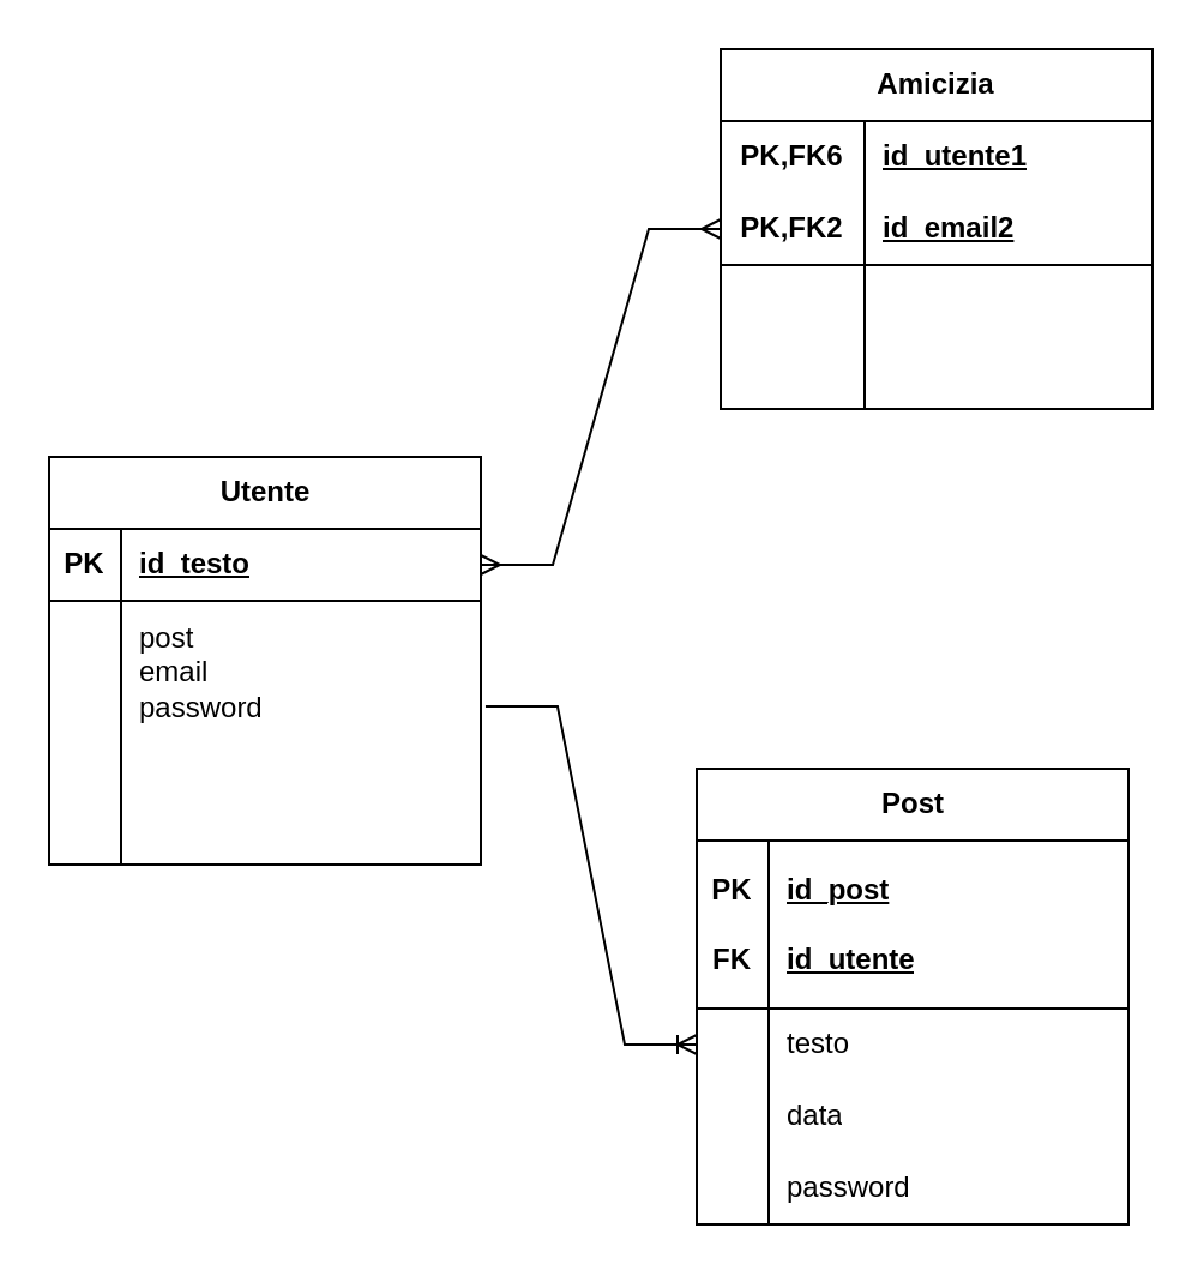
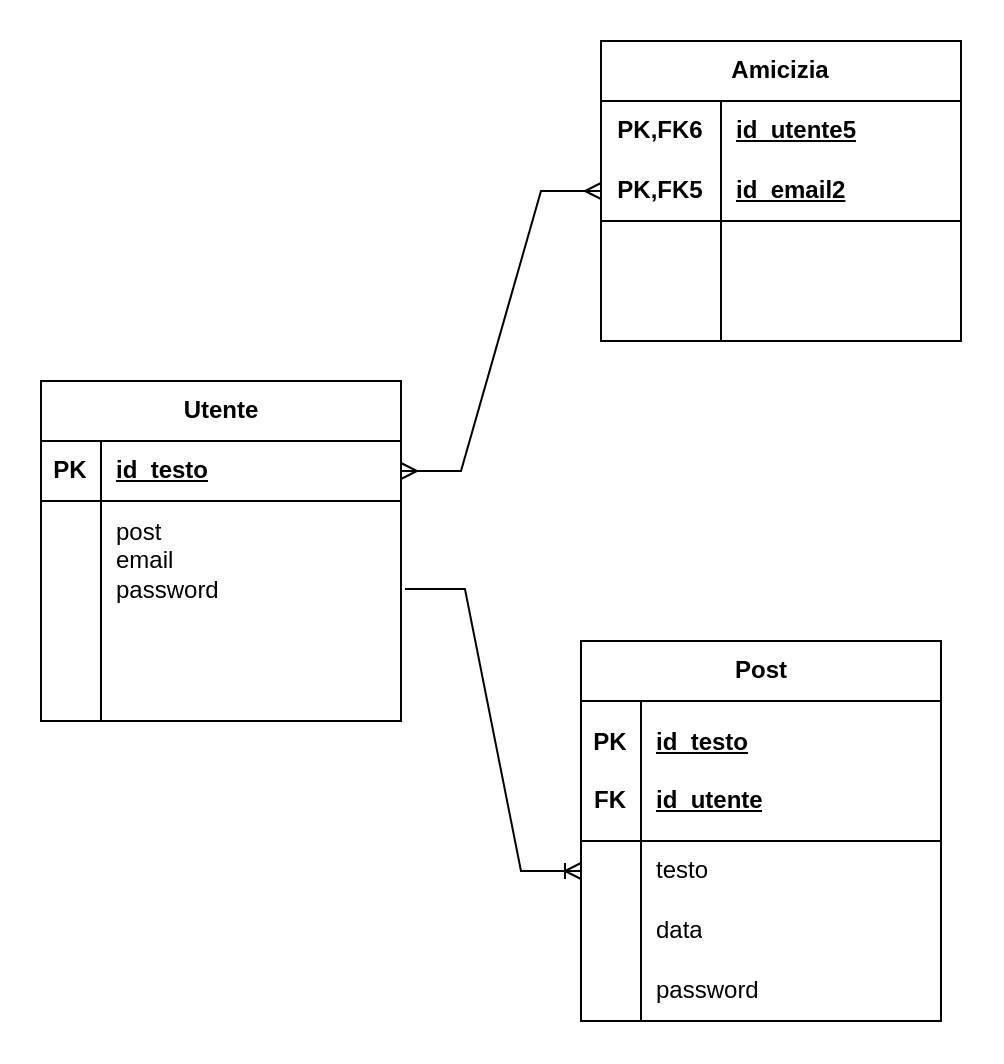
- <mxCell id="18" value="id_utente1" style="shape=partialRectangle;connectable=0;fillColor=none;top=0;left=0;bottom=0;right=0;align=left;spacingLeft=6;fontStyle=5;overflow=hidden;html=1;whiteSpace=wrap;" vertex="1" parent="16"><mxGeometry x="60" width="120" height="30" as="geometry"><mxRectangle width="120" height="30" as="alternateBounds" /></mxGeometry></mxCell>
+ <mxCell id="18" value="id_utente5" style="shape=partialRectangle;connectable=0;fillColor=none;top=0;left=0;bottom=0;right=0;align=left;spacingLeft=6;fontStyle=5;overflow=hidden;html=1;whiteSpace=wrap;" vertex="1" parent="16"><mxGeometry x="60" width="120" height="30" as="geometry"><mxRectangle width="120" height="30" as="alternateBounds" /></mxGeometry></mxCell>
- <mxCell id="20" value="PK,FK2" style="shape=partialRectangle;connectable=0;fillColor=none;top=0;left=0;bottom=0;right=0;fontStyle=1;overflow=hidden;html=1;whiteSpace=wrap;" vertex="1" parent="19"><mxGeometry width="60" height="30" as="geometry"><mxRectangle width="60" height="30" as="alternateBounds" /></mxGeometry></mxCell>
+ <mxCell id="20" value="PK,FK5" style="shape=partialRectangle;connectable=0;fillColor=none;top=0;left=0;bottom=0;right=0;fontStyle=1;overflow=hidden;html=1;whiteSpace=wrap;" vertex="1" parent="19"><mxGeometry width="60" height="30" as="geometry"><mxRectangle width="60" height="30" as="alternateBounds" /></mxGeometry></mxCell>
- <mxCell id="31" value="id_post&lt;div&gt;&lt;br&gt;&lt;/div&gt;&lt;div&gt;id_utente&lt;/div&gt;" style="shape=partialRectangle;connectable=0;fillColor=none;top=0;left=0;bottom=0;right=0;align=left;spacingLeft=6;fontStyle=5;overflow=hidden;whiteSpace=wrap;html=1;" vertex="1" parent="29"><mxGeometry x="30" width="150" height="70" as="geometry"><mxRectangle width="150" height="70" as="alternateBounds" /></mxGeometry></mxCell>
+ <mxCell id="31" value="id_testo&lt;div&gt;&lt;br&gt;&lt;/div&gt;&lt;div&gt;id_utente&lt;/div&gt;" style="shape=partialRectangle;connectable=0;fillColor=none;top=0;left=0;bottom=0;right=0;align=left;spacingLeft=6;fontStyle=5;overflow=hidden;whiteSpace=wrap;html=1;" vertex="1" parent="29"><mxGeometry x="30" width="150" height="70" as="geometry"><mxRectangle width="150" height="70" as="alternateBounds" /></mxGeometry></mxCell>
